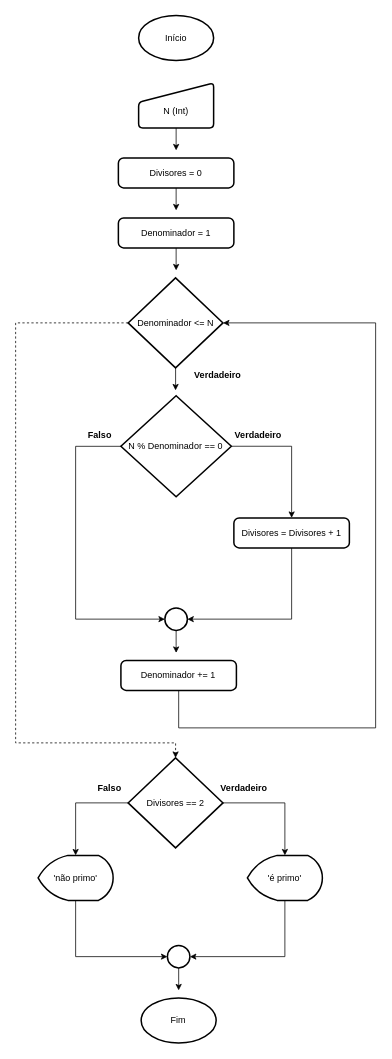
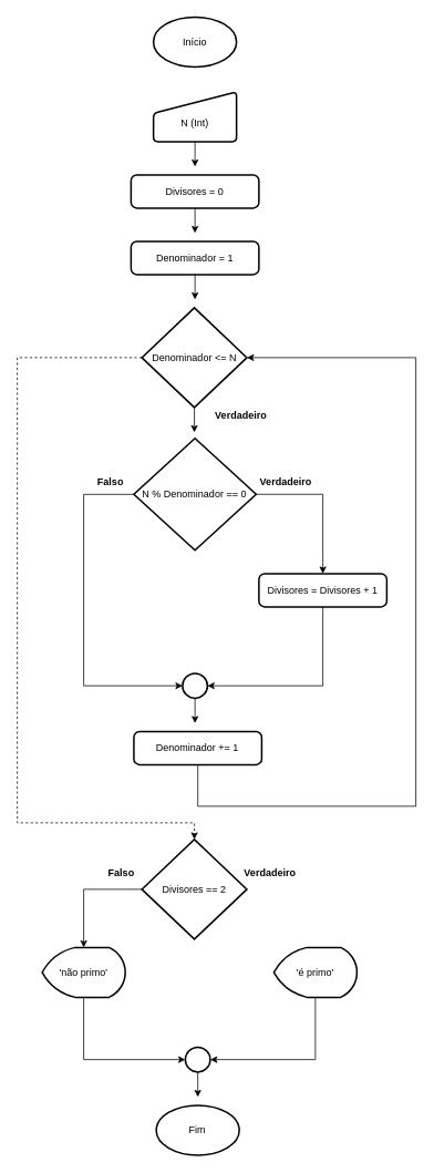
- <mxCell id="26" style="edgeStyle=orthogonalEdgeStyle;rounded=0;orthogonalLoop=1;jettySize=auto;html=1;entryX=0.5;entryY=0;entryDx=0;entryDy=0;entryPerimeter=0;" edge="1" parent="1" source="28" target="3"><mxGeometry relative="1" as="geometry" /></mxCell>
